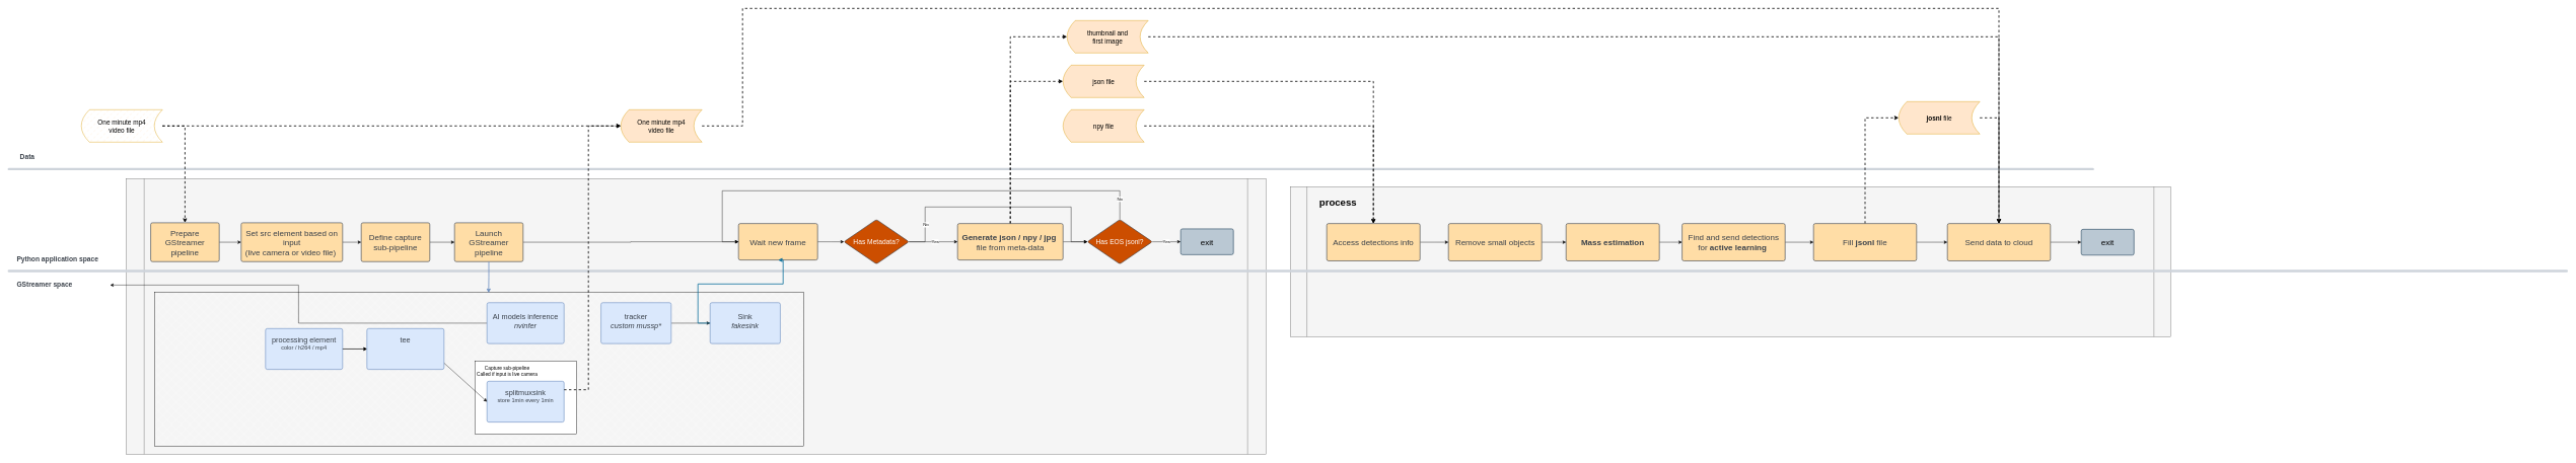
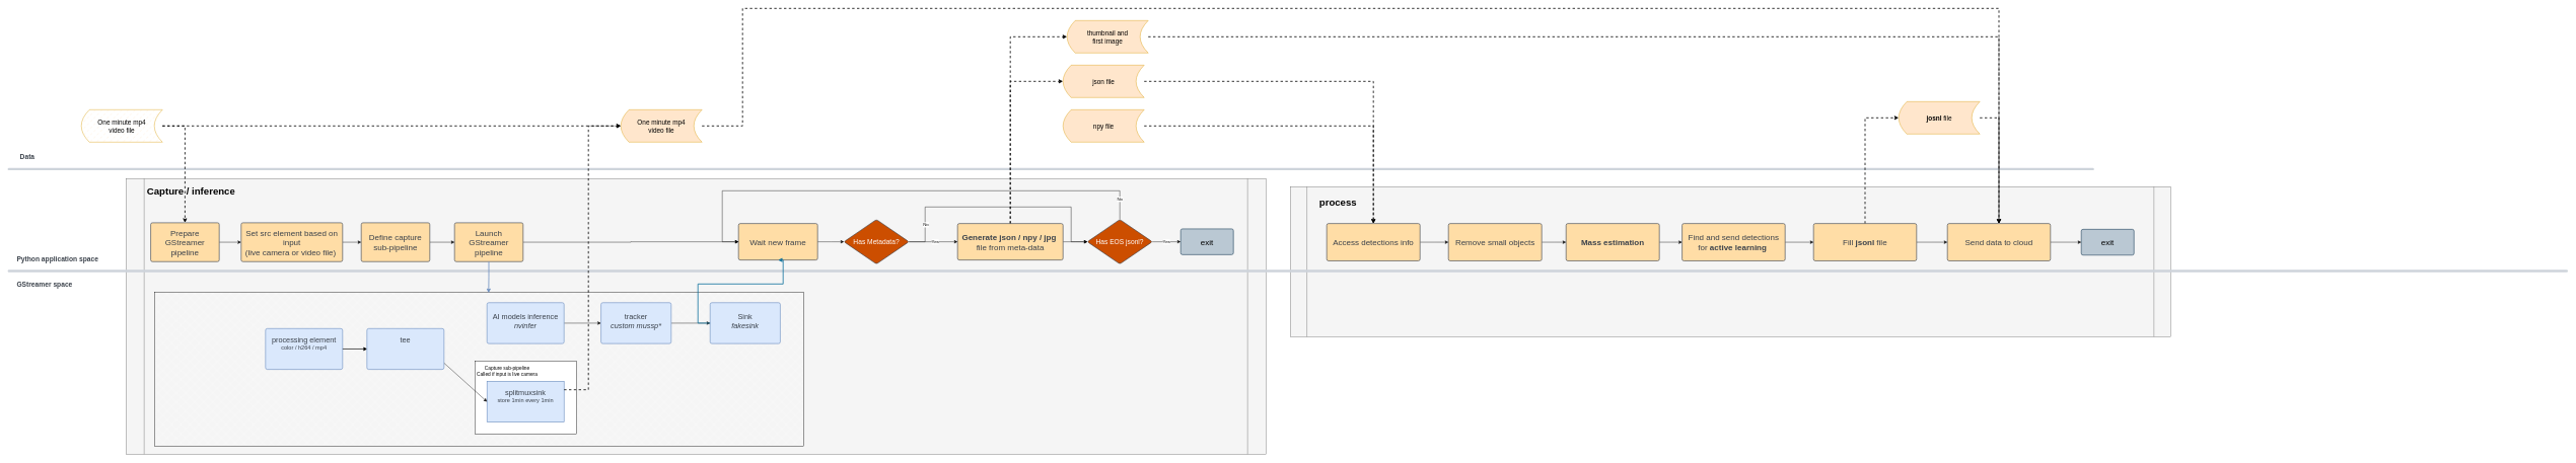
+ <mxCell id="43" value="&lt;h1 style=&quot;margin-top: 0px;&quot;&gt;Capture / inference&lt;/h1&gt;" style="text;html=1;whiteSpace=wrap;overflow=hidden;rounded=0;" parent="1" vertex="1"><mxGeometry x="360" y="450" width="249" height="45.96" as="geometry" /></mxCell>
- <mxCell id="64" style="edgeStyle=orthogonalEdgeStyle;rounded=0;orthogonalLoop=1;jettySize=auto;html=1;" edge="1" parent="1" source="65" target="5"><mxGeometry relative="1" as="geometry" /></mxCell>
+ <mxCell id="64" style="edgeStyle=orthogonalEdgeStyle;rounded=0;orthogonalLoop=1;jettySize=auto;html=1;" edge="1" parent="1" source="65" target="67"><mxGeometry relative="1" as="geometry" /></mxCell>
- <mxCell id="71" value="&lt;div style=&quot;display: flex; justify-content: center; text-align: center; align-items: baseline; line-height: 1.25; margin-top: -2px;&quot;&gt;&lt;span style=&quot;color: rgb(58, 65, 74);&quot;&gt;&lt;br&gt;&lt;span style=&quot;font-size: 18.3px;&quot;&gt;splitmuxsink&lt;/span&gt;&lt;br&gt;&lt;font style=&quot;font-size: 14px;&quot;&gt;store 1min every 1min&lt;/font&gt;&lt;/span&gt;&lt;/div&gt;" style="html=1;overflow=block;blockSpacing=1;whiteSpace=wrap;fontSize=13;spacing=3.8;verticalAlign=top;strokeColor=#6c8ebf;strokeOpacity=100;fillOpacity=100;rounded=1;absoluteArcSize=1;arcSize=9;fillColor=#dae8fc;strokeWidth=1.5;lucidId=0~OilkY4ChpM;" parent="1" vertex="1"><mxGeometry x="1200" y="939.999" width="190" height="100.822" as="geometry" /></mxCell>
+ <mxCell id="71" value="&lt;div style=&quot;display: flex; justify-content: center; text-align: center; align-items: baseline; line-height: 1.25; margin-top: -2px;&quot;&gt;&lt;span style=&quot;color: rgb(58, 65, 74);&quot;&gt;&lt;br&gt;&lt;span style=&quot;font-size: 18.3px;&quot;&gt;splitmuxsink&lt;/span&gt;&lt;br&gt;&lt;font style=&quot;font-size: 14px;&quot;&gt;store 1min every 1min&lt;/font&gt;&lt;/span&gt;&lt;/div&gt;" style="html=1;overflow=block;blockSpacing=1;whiteSpace=wrap;fontSize=13;spacing=3.8;verticalAlign=top;strokeColor=#6c8ebf;strokeOpacity=100;fillOpacity=100;absoluteArcSize=1;arcSize=9;fillColor=#dae8fc;strokeWidth=1.5;lucidId=0~OilkY4ChpM;rounded=0;" parent="1" vertex="1"><mxGeometry x="1200" y="939.999" width="190" height="100.822" as="geometry" /></mxCell>
